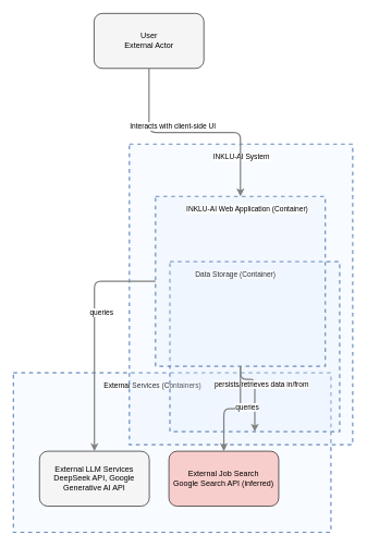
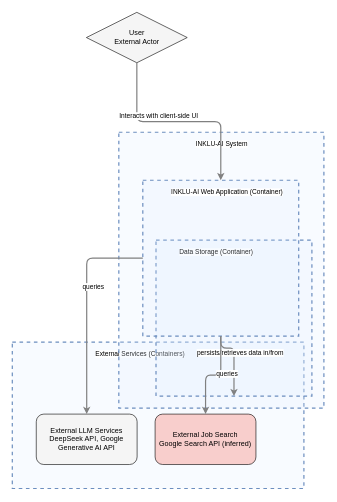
- <mxCell id="10" value="User&lt;br&gt;External Actor" style="rounded=1;whiteSpace=wrap;html=1;fillColor=#f5f5f5" vertex="1" parent="1"><mxGeometry x="143.579" y="20" width="168.158" height="84.079" as="geometry" /></mxCell>
+ <mxCell id="10" value="User&lt;br&gt;External Actor" style="rhombus;whiteSpace=wrap;html=1;fillColor=#f5f5f5;" vertex="1" parent="1"><mxGeometry x="143.579" y="20" width="168.158" height="84.079" as="geometry" /></mxCell>
